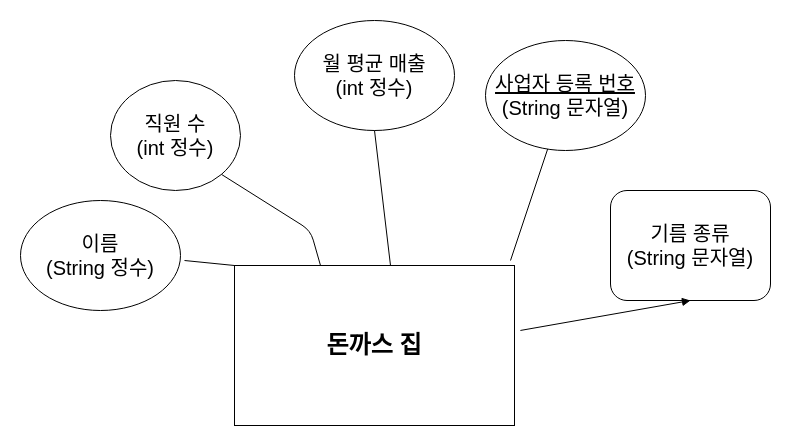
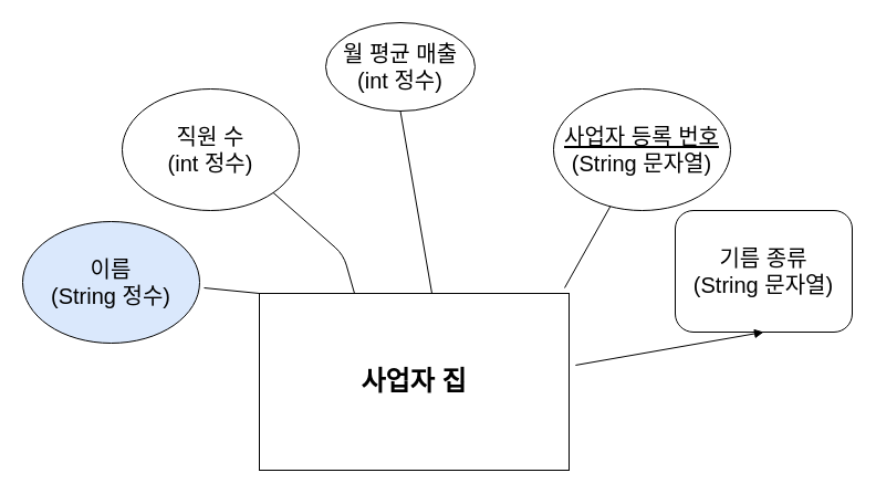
- <mxCell id="5" value="&lt;font style=&quot;font-size: 20px&quot;&gt;월 평균 매출&lt;br&gt;(int 정수)&lt;br&gt;&lt;/font&gt;" style="ellipse;whiteSpace=wrap;html=1;" parent="1" vertex="1"><mxGeometry x="294" y="20" width="160" height="110" as="geometry" /></mxCell>
+ <mxCell id="5" value="&lt;font style=&quot;font-size: 20px&quot;&gt;월 평균 매출&lt;br&gt;(int 정수)&lt;br&gt;&lt;/font&gt;" style="ellipse;whiteSpace=wrap;html=1;" parent="1" vertex="1"><mxGeometry x="294" y="20" width="135" height="80" as="geometry" /></mxCell>
- <mxCell id="6" value="&lt;font style=&quot;font-size: 20px&quot;&gt;&lt;u&gt;사업자 등록 번호&lt;/u&gt;&lt;br&gt;(String 문자열)&lt;br&gt;&lt;/font&gt;" style="ellipse;whiteSpace=wrap;html=1;" parent="1" vertex="1"><mxGeometry x="485" y="40" width="160" height="110" as="geometry" /></mxCell>
+ <mxCell id="6" value="&lt;font style=&quot;font-size: 20px&quot;&gt;&lt;u&gt;사업자 등록 번호&lt;/u&gt;&lt;br&gt;(String 문자열)&lt;br&gt;&lt;/font&gt;" style="ellipse;whiteSpace=wrap;html=1;" parent="1" vertex="1"><mxGeometry x="500" y="80" width="160" height="110" as="geometry" /></mxCell>
- <mxCell id="4" value="&lt;font style=&quot;font-size: 20px&quot;&gt;직원 수&lt;br&gt;(int 정수)&lt;br&gt;&lt;/font&gt;" style="ellipse;whiteSpace=wrap;html=1;" parent="1" vertex="1"><mxGeometry x="110" y="80" width="130" height="110" as="geometry" /></mxCell>
+ <mxCell id="4" value="&lt;font style=&quot;font-size: 20px&quot;&gt;직원 수&lt;br&gt;(int 정수)&lt;br&gt;&lt;/font&gt;" style="ellipse;whiteSpace=wrap;html=1;" parent="1" vertex="1"><mxGeometry x="110" y="80" width="160" height="110" as="geometry" /></mxCell>
- <mxCell id="3" value="&lt;font style=&quot;font-size: 20px&quot;&gt;이름&lt;br&gt;(String 정수)&lt;br&gt;&lt;/font&gt;" style="ellipse;whiteSpace=wrap;html=1;" parent="1" vertex="1"><mxGeometry x="20" y="200" width="160" height="110" as="geometry" /></mxCell>
+ <mxCell id="3" value="&lt;font style=&quot;font-size: 20px&quot;&gt;이름&lt;br&gt;(String 정수)&lt;br&gt;&lt;/font&gt;" style="ellipse;whiteSpace=wrap;html=1;fillColor=#dae8fc;" parent="1" vertex="1"><mxGeometry x="20" y="200" width="160" height="110" as="geometry" /></mxCell>
- <mxCell id="2" value="&lt;h1&gt;돈까스 집&lt;/h1&gt;" style="rounded=0;whiteSpace=wrap;html=1;" parent="1" vertex="1"><mxGeometry x="234" y="265" width="280" height="160" as="geometry" /></mxCell>
+ <mxCell id="2" value="&lt;h1&gt;사업자 집&lt;/h1&gt;" style="rounded=0;whiteSpace=wrap;html=1;" parent="1" vertex="1"><mxGeometry x="234" y="265" width="280" height="160" as="geometry" /></mxCell>
